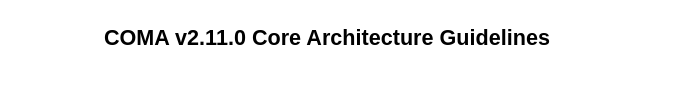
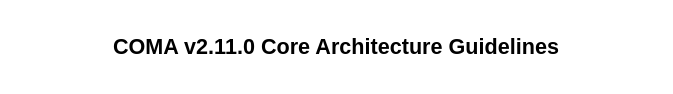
- <mxCell id="2" value="&lt;h1 style=&quot;text-align: left; font-size: 36px;&quot;&gt;COMA v2.11.0 Core Architecture Guidelines&lt;/h1&gt;" style="text;html=1;align=center;verticalAlign=middle;whiteSpace=wrap;rounded=0;fontSize=36;fontStyle=1" parent="1" vertex="1"><mxGeometry x="5" y="5" width="1080" height="114" as="geometry" /></mxCell>
+ <mxCell id="2" value="&lt;h1 style=&quot;text-align: left; font-size: 36px;&quot;&gt;COMA v2.11.0 Core Architecture Guidelines&lt;/h1&gt;" style="text;html=1;align=center;verticalAlign=middle;whiteSpace=wrap;rounded=0;fontSize=36;fontStyle=1" parent="1" vertex="1"><mxGeometry x="20" y="20" width="1080" height="114" as="geometry" /></mxCell>
